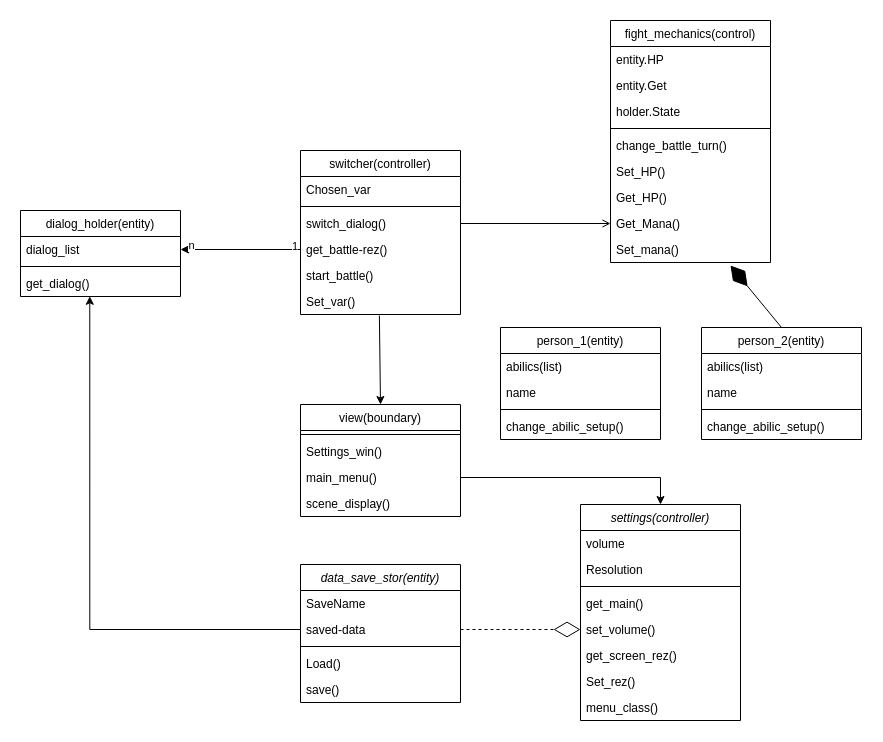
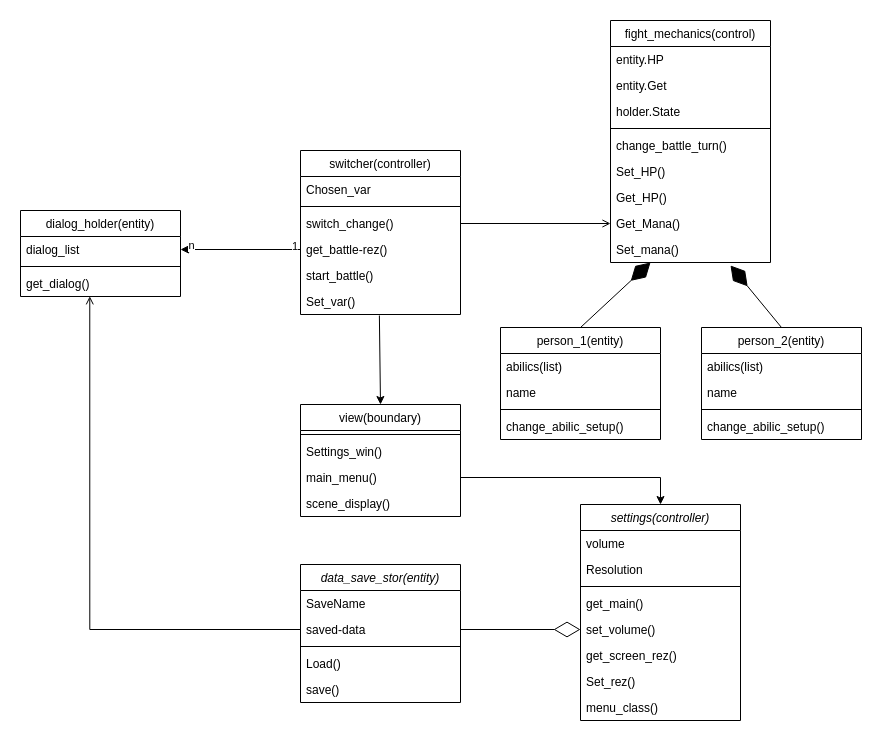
- <mxCell id="23" value="switch_dialog()" style="text;align=left;verticalAlign=top;spacingLeft=4;spacingRight=4;overflow=hidden;rotatable=0;points=[[0,0.5],[1,0.5]];portConstraint=eastwest;" vertex="1" parent="20"><mxGeometry y="60" width="160" height="26" as="geometry" /></mxCell>
+ <mxCell id="23" value="switch_change()" style="text;align=left;verticalAlign=top;spacingLeft=4;spacingRight=4;overflow=hidden;rotatable=0;points=[[0,0.5],[1,0.5]];portConstraint=eastwest;" vertex="1" parent="20"><mxGeometry y="60" width="160" height="26" as="geometry" /></mxCell>
+ <mxCell id="43" value="" style="endArrow=diamondThin;endFill=1;endSize=24;html=1;rounded=0;entryX=0.25;entryY=1;entryDx=0;entryDy=0;exitX=0.5;exitY=0;exitDx=0;exitDy=0;" edge="1" parent="1" source="45" target="27"><mxGeometry width="160" relative="1" as="geometry"><mxPoint x="610" y="305" as="sourcePoint" /><mxPoint x="570" y="335" as="targetPoint" /></mxGeometry></mxCell>
- <mxCell id="60" style="edgeStyle=orthogonalEdgeStyle;rounded=0;orthogonalLoop=1;jettySize=auto;html=1;exitX=0;exitY=0.5;exitDx=0;exitDy=0;entryX=0.433;entryY=0.992;entryDx=0;entryDy=0;entryPerimeter=0;" edge="1" parent="1" source="39" target="14"><mxGeometry relative="1" as="geometry" /></mxCell>
+ <mxCell id="60" style="edgeStyle=orthogonalEdgeStyle;rounded=0;orthogonalLoop=1;jettySize=auto;html=1;exitX=0;exitY=0.5;exitDx=0;exitDy=0;entryX=0.433;entryY=0.992;entryDx=0;entryDy=0;entryPerimeter=0;endArrow=open;" edge="1" parent="1" source="39" target="14"><mxGeometry relative="1" as="geometry" /></mxCell>
- <mxCell id="61" value="" style="endArrow=diamondThin;endFill=0;endSize=24;html=1;rounded=0;entryX=0;entryY=0.5;entryDx=0;entryDy=0;exitX=1;exitY=0.5;exitDx=0;exitDy=0;dashed=1;" edge="1" parent="1" source="39" target="7"><mxGeometry width="160" relative="1" as="geometry"><mxPoint x="430" y="784" as="sourcePoint" /><mxPoint x="590" y="784" as="targetPoint" /></mxGeometry></mxCell>
+ <mxCell id="61" value="" style="endArrow=diamondThin;endFill=0;endSize=24;html=1;rounded=0;entryX=0;entryY=0.5;entryDx=0;entryDy=0;exitX=1;exitY=0.5;exitDx=0;exitDy=0;" edge="1" parent="1" source="39" target="7"><mxGeometry width="160" relative="1" as="geometry"><mxPoint x="430" y="784" as="sourcePoint" /><mxPoint x="590" y="784" as="targetPoint" /></mxGeometry></mxCell>
